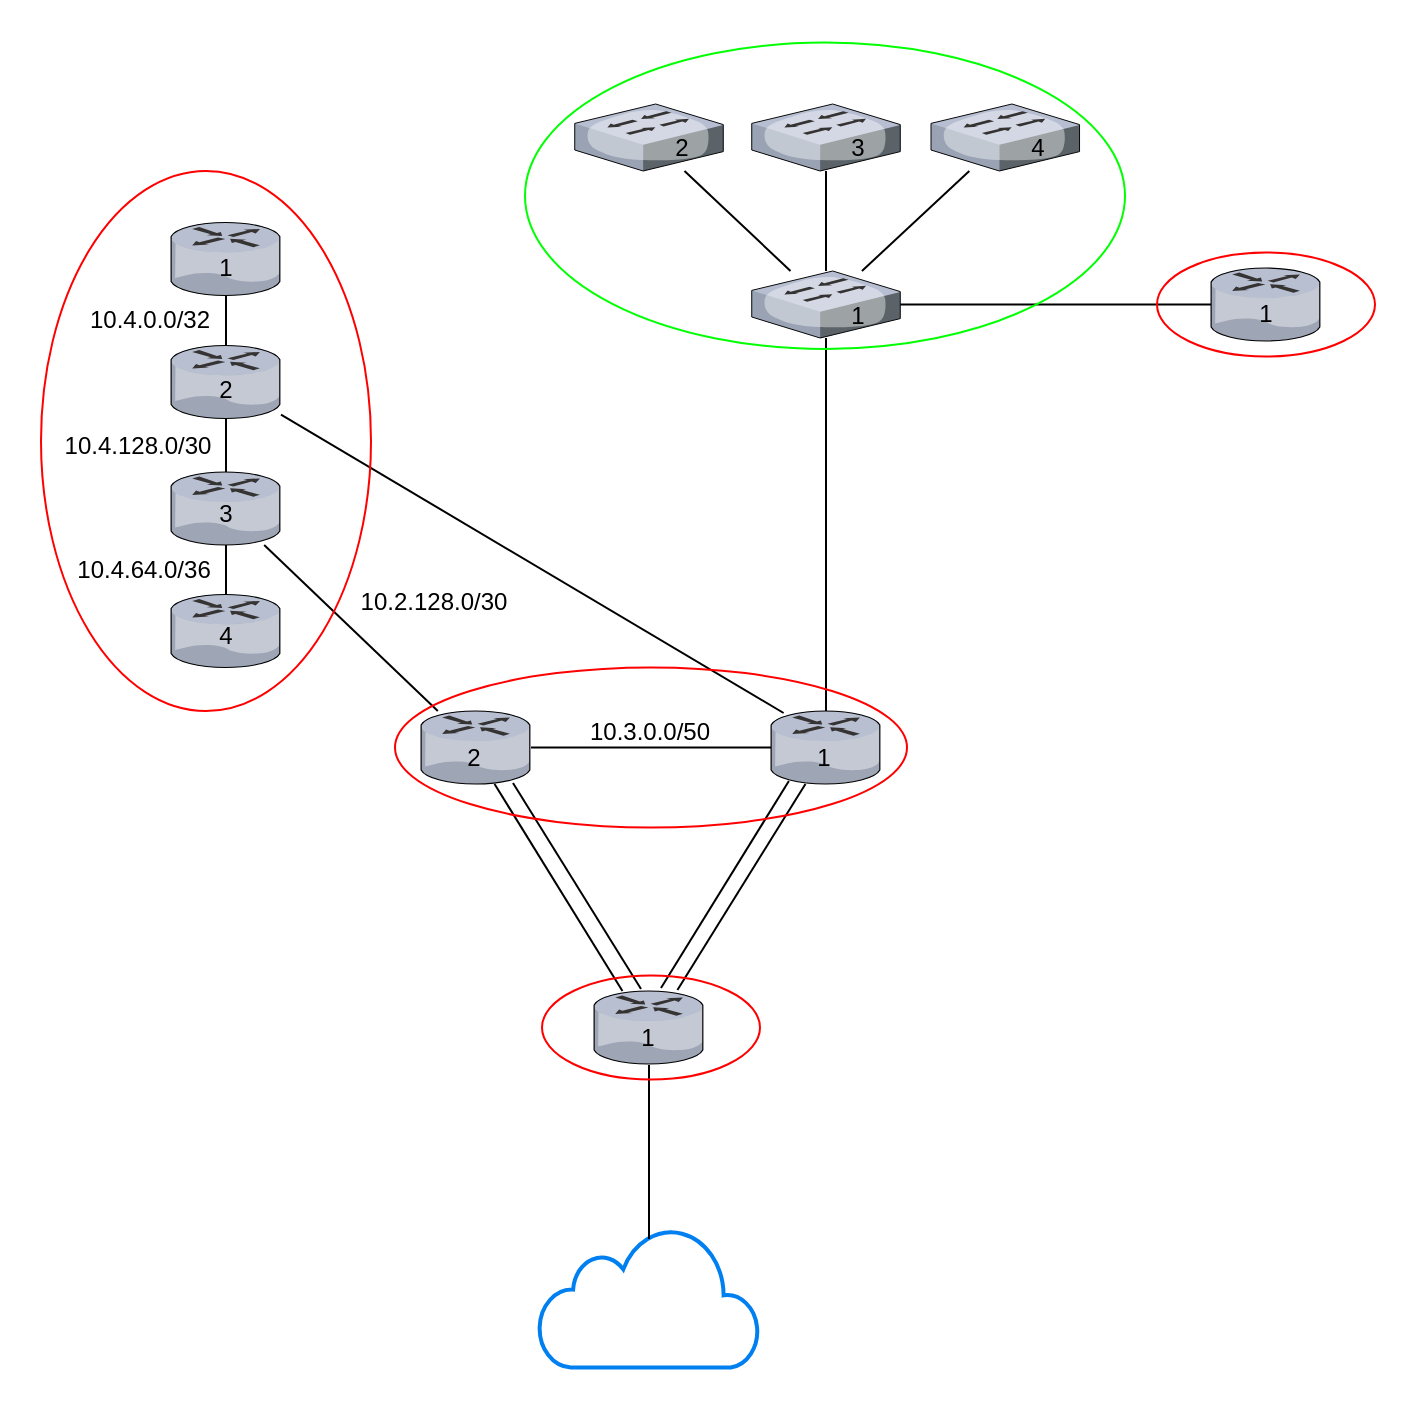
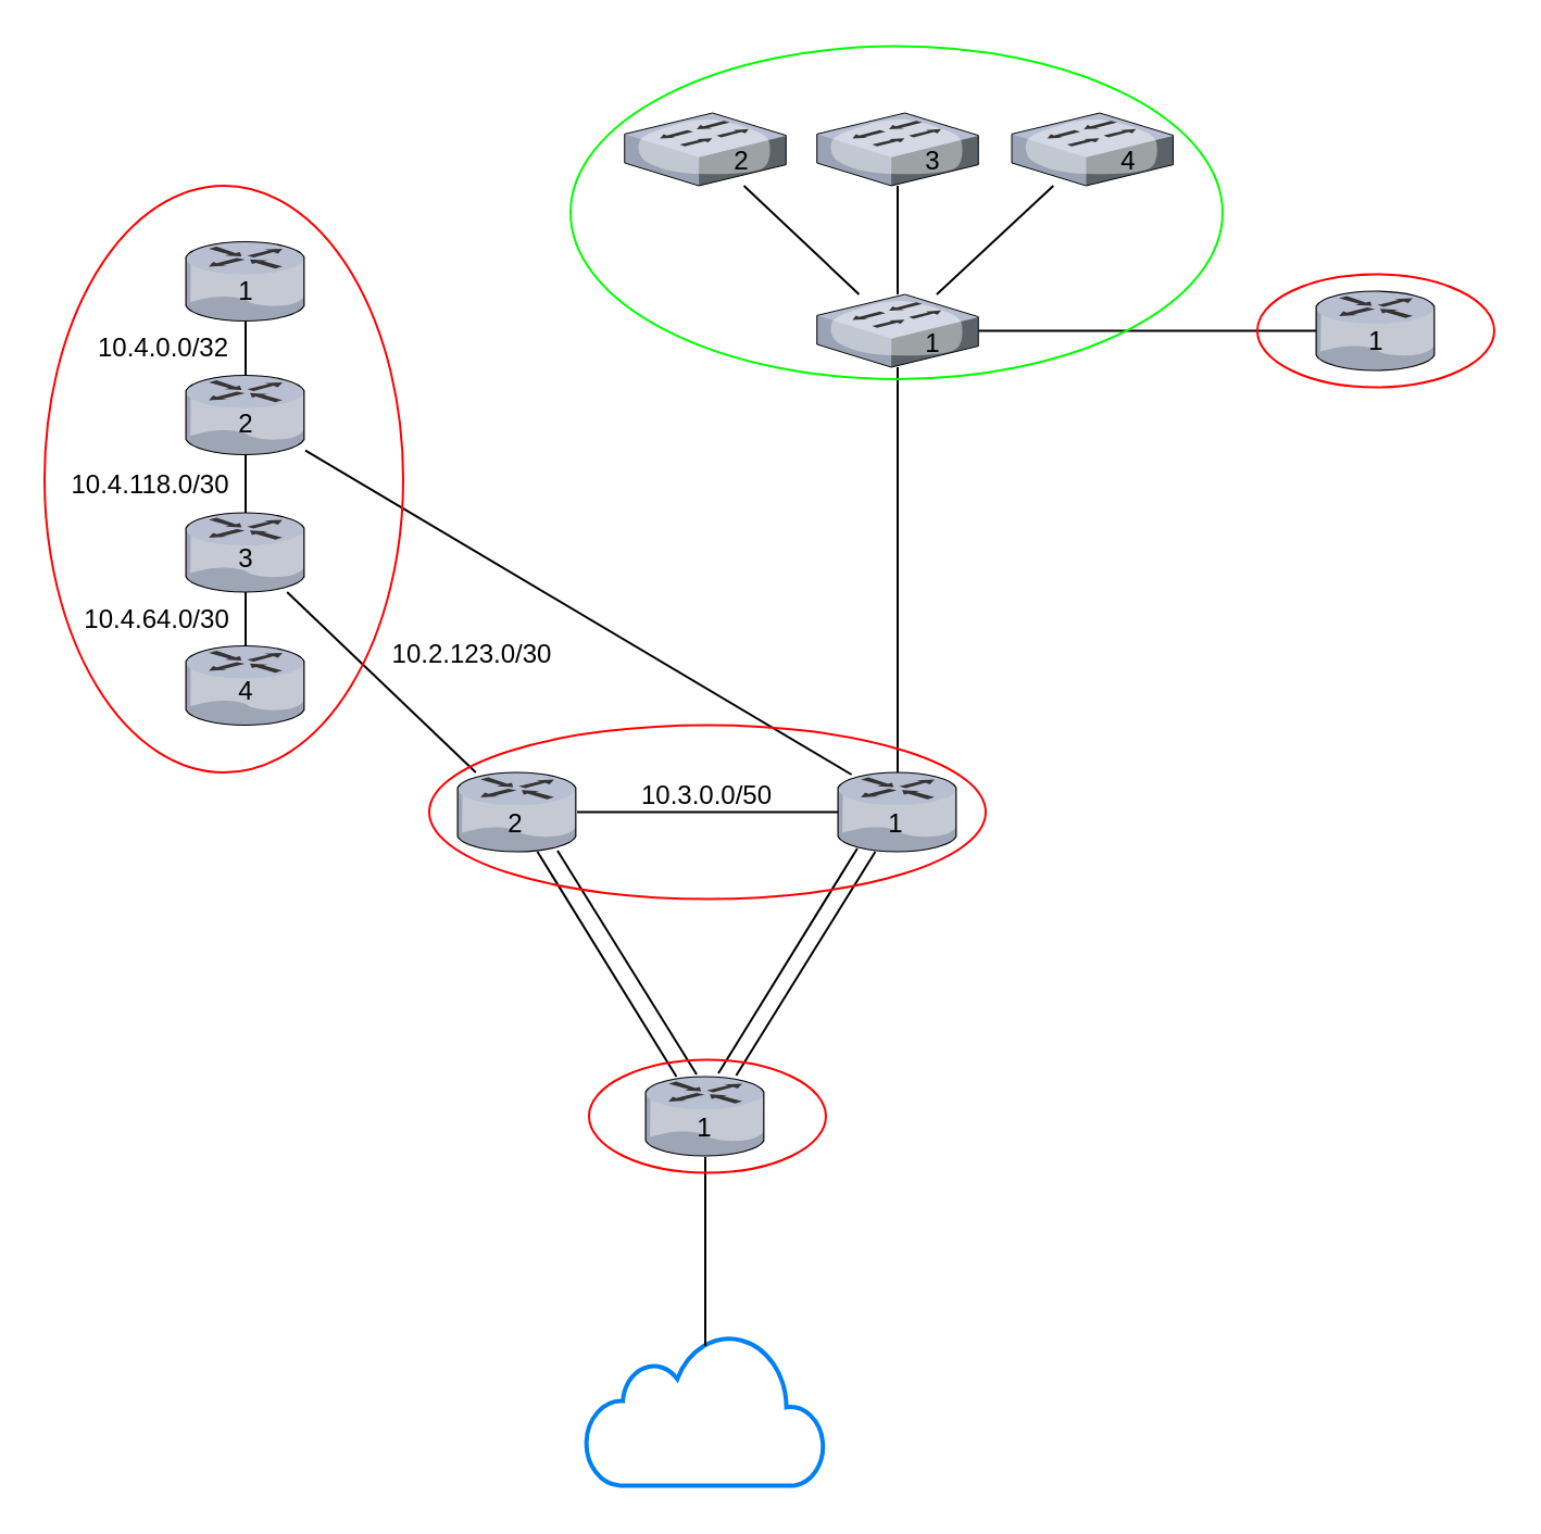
- <mxCell id="32" value="10.4.128.0/30" style="text;html=1;strokeColor=none;fillColor=none;align=center;verticalAlign=middle;whiteSpace=wrap;rounded=0;" parent="1" vertex="1"><mxGeometry x="39" y="207.5" width="60" height="30" as="geometry" /></mxCell>
+ <mxCell id="32" value="10.4.118.0/30" style="text;html=1;strokeColor=none;fillColor=none;align=center;verticalAlign=middle;whiteSpace=wrap;rounded=0;" parent="1" vertex="1"><mxGeometry x="39" y="207.5" width="60" height="30" as="geometry" /></mxCell>
- <mxCell id="33" value="10.4.64.0/36" style="text;html=1;strokeColor=none;fillColor=none;align=center;verticalAlign=middle;whiteSpace=wrap;rounded=0;" parent="1" vertex="1"><mxGeometry x="42" y="269.75" width="60" height="30" as="geometry" /></mxCell>
+ <mxCell id="33" value="10.4.64.0/30" style="text;html=1;strokeColor=none;fillColor=none;align=center;verticalAlign=middle;whiteSpace=wrap;rounded=0;" parent="1" vertex="1"><mxGeometry x="42" y="269.75" width="60" height="30" as="geometry" /></mxCell>
- <mxCell id="34" value="10.2.128.0/30" style="text;html=1;strokeColor=none;fillColor=none;align=center;verticalAlign=middle;whiteSpace=wrap;rounded=0;" parent="1" vertex="1"><mxGeometry x="187" y="286" width="60" height="30" as="geometry" /></mxCell>
+ <mxCell id="34" value="10.2.123.0/30" style="text;html=1;strokeColor=none;fillColor=none;align=center;verticalAlign=middle;whiteSpace=wrap;rounded=0;" parent="1" vertex="1"><mxGeometry x="187" y="286" width="60" height="30" as="geometry" /></mxCell>
